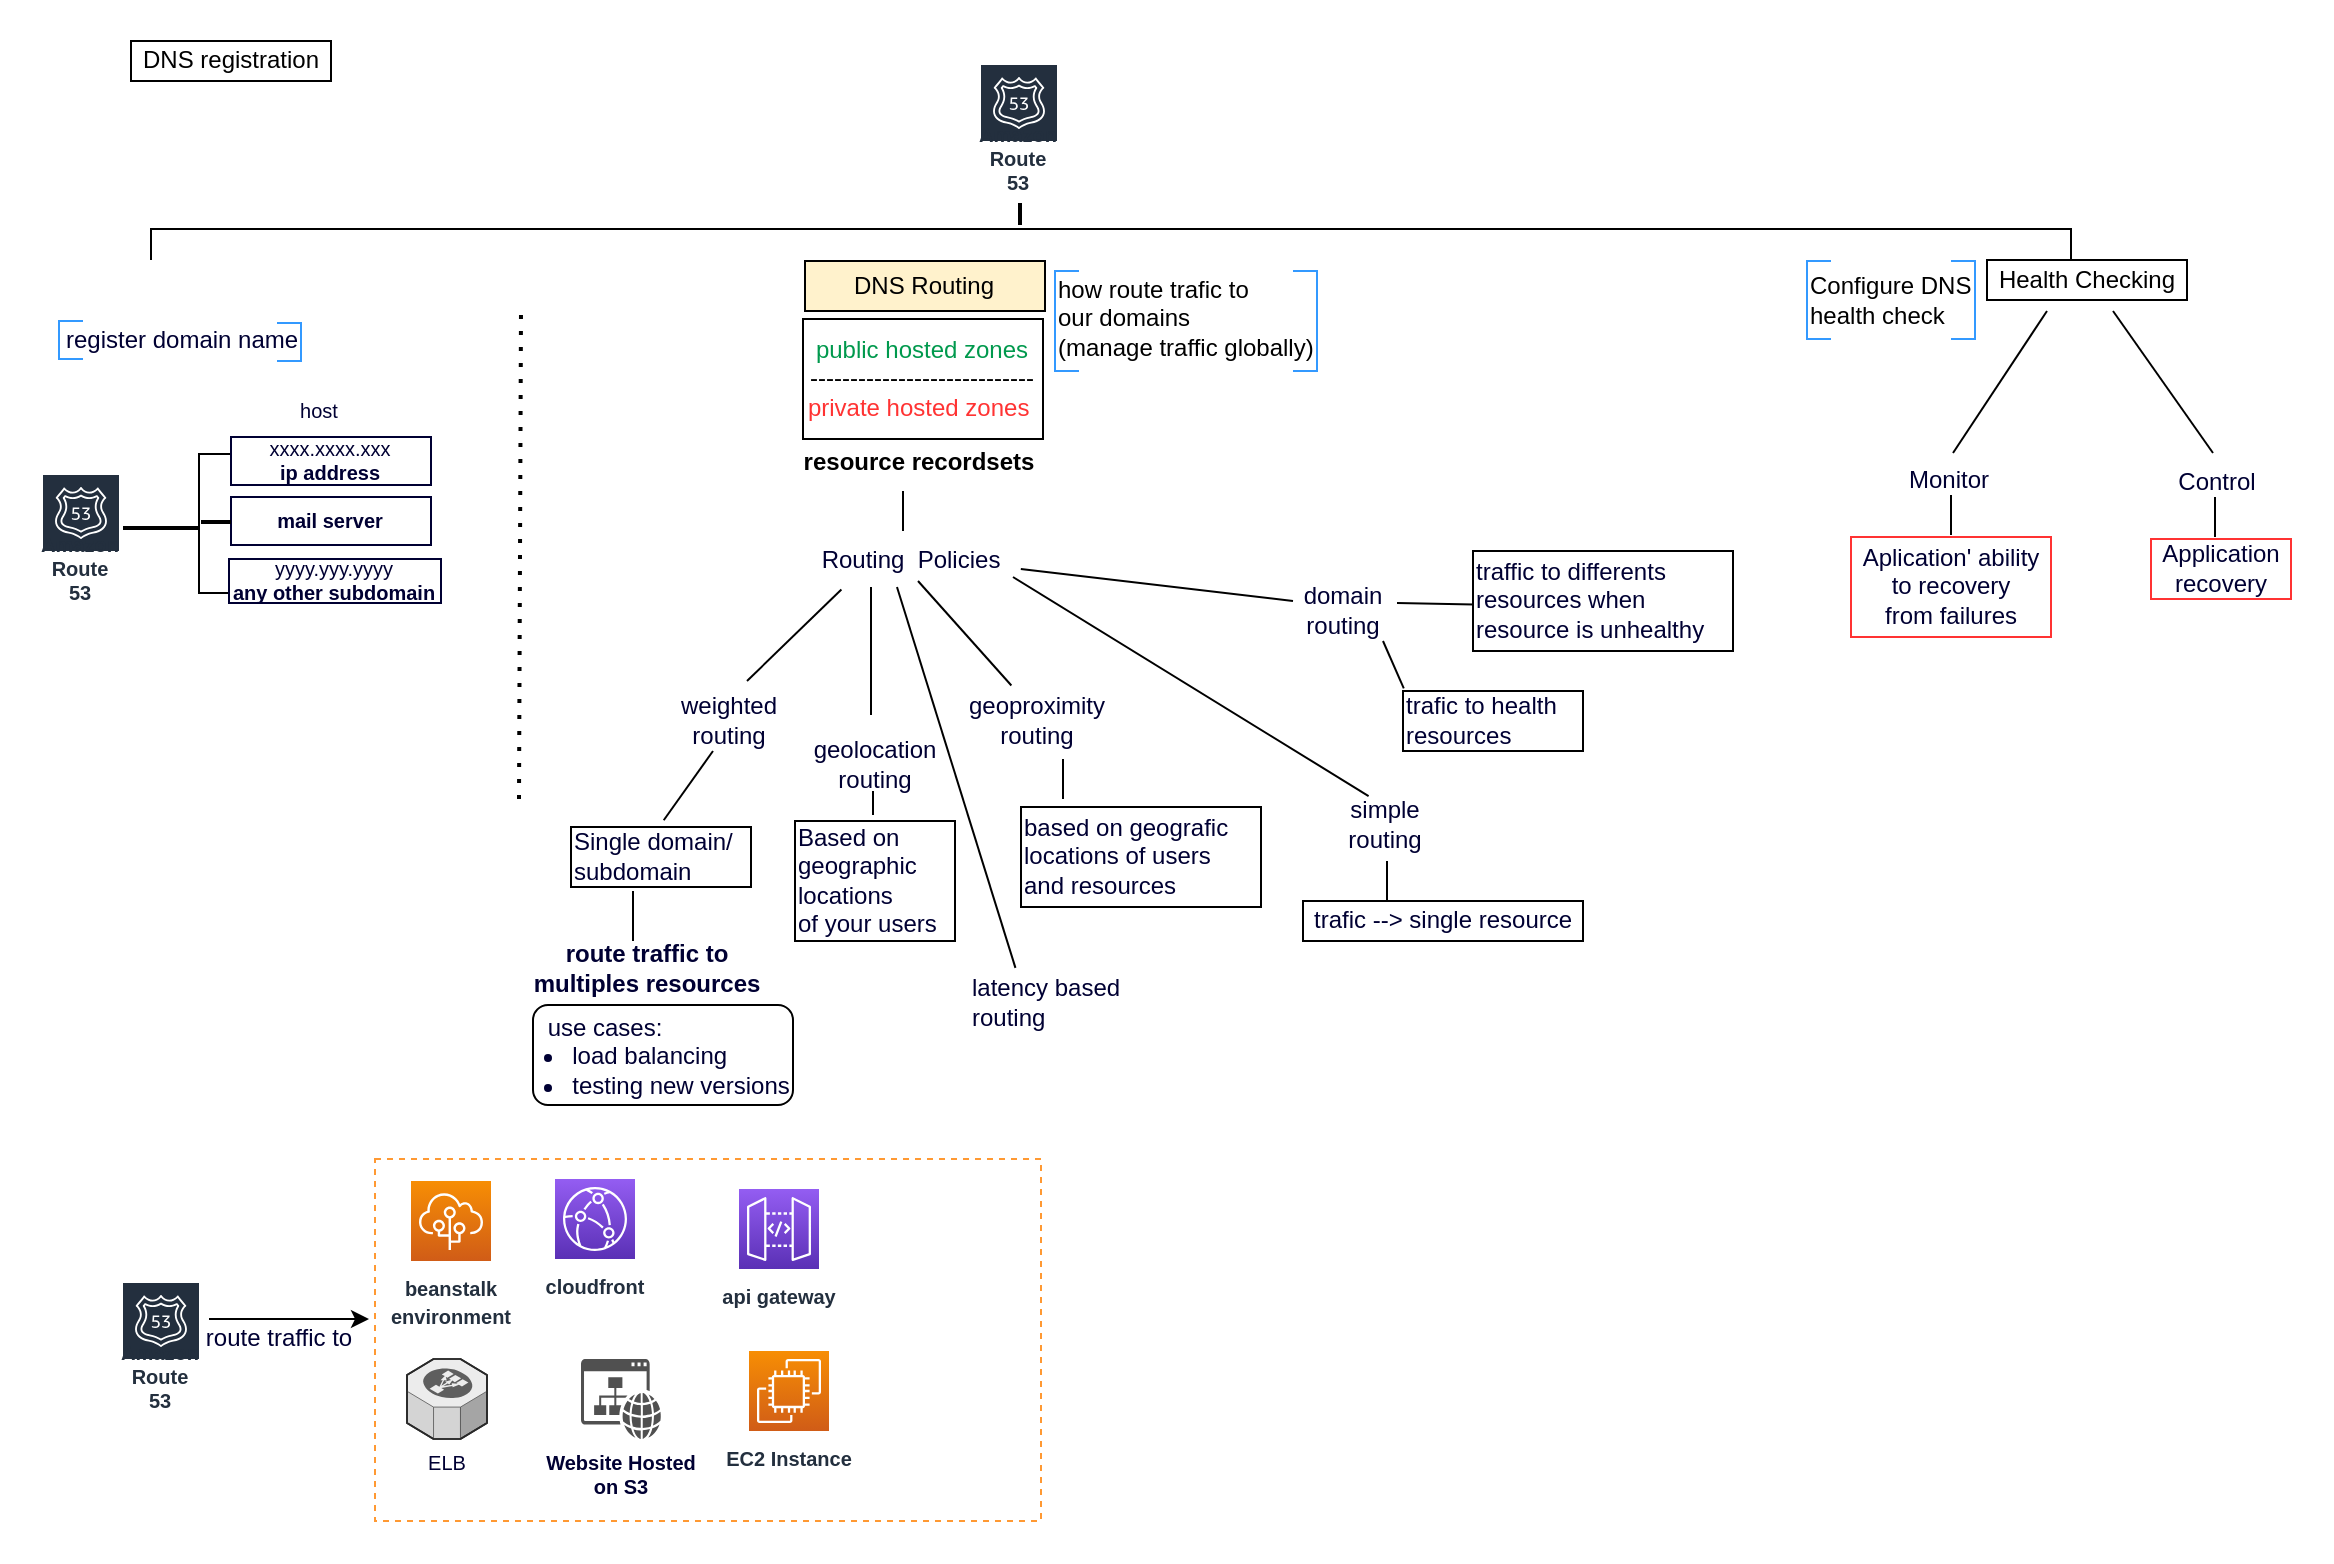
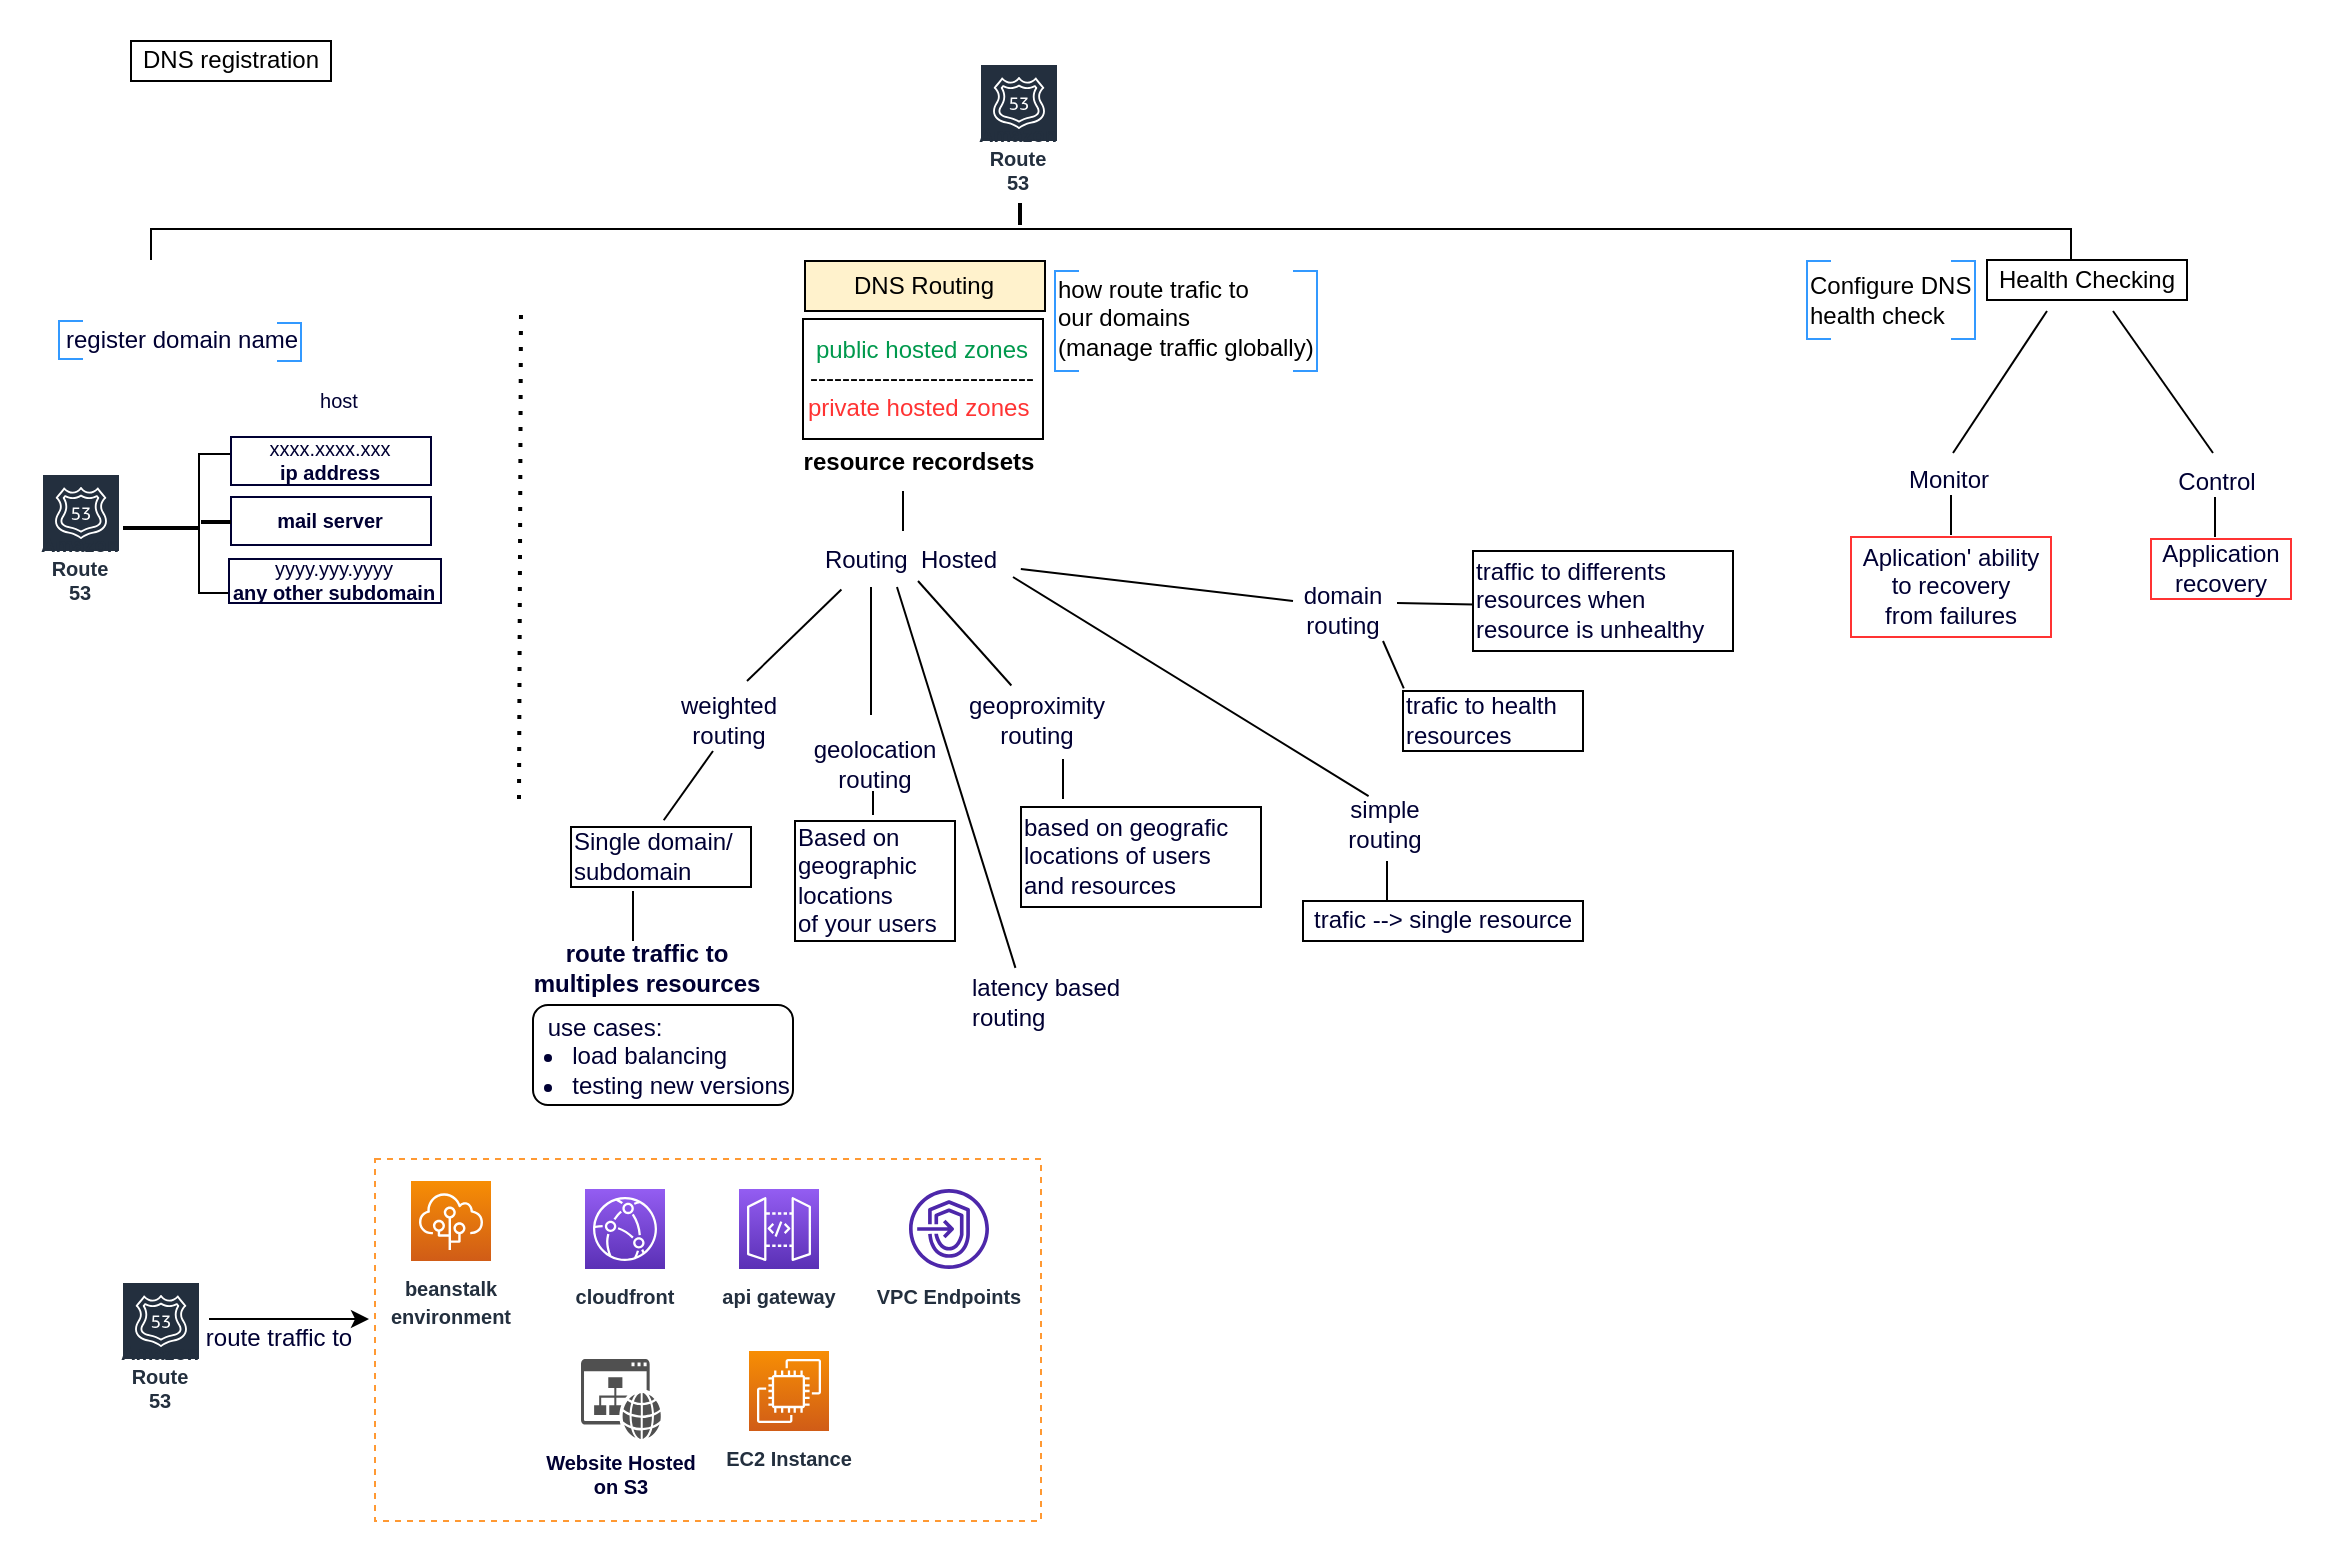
- <mxCell id="76" value="host" style="text;html=1;align=center;verticalAlign=middle;resizable=0;points=[];autosize=1;strokeColor=none;fillColor=none;fontSize=10;fontColor=#000033;" vertex="1" parent="1"><mxGeometry x="144" y="195" width="30" height="20" as="geometry" /></mxCell>
+ <mxCell id="76" value="host" style="text;html=1;align=center;verticalAlign=middle;resizable=0;points=[];autosize=1;strokeColor=none;fillColor=none;fontSize=10;fontColor=#000033;" vertex="1" parent="1"><mxGeometry x="154" y="190" width="30" height="20" as="geometry" /></mxCell>
- <mxCell id="14" value="Routing&amp;nbsp; Policies" style="text;html=1;align=center;verticalAlign=middle;resizable=0;points=[];autosize=1;strokeColor=none;fillColor=none;fontColor=#000033;" vertex="1" parent="1"><mxGeometry x="405" y="270" width="100" height="20" as="geometry" /></mxCell>
+ <mxCell id="14" value="Routing&amp;nbsp; Hosted" style="text;html=1;align=center;verticalAlign=middle;resizable=0;points=[];autosize=1;strokeColor=none;fillColor=none;fontColor=#000033;" vertex="1" parent="1"><mxGeometry x="405" y="270" width="100" height="20" as="geometry" /></mxCell>
- <mxCell id="63" value="&lt;font style=&quot;font-size: 10px;&quot;&gt;&lt;b&gt;cloudfront&lt;/b&gt;&lt;/font&gt;" style="sketch=0;points=[[0,0,0],[0.25,0,0],[0.5,0,0],[0.75,0,0],[1,0,0],[0,1,0],[0.25,1,0],[0.5,1,0],[0.75,1,0],[1,1,0],[0,0.25,0],[0,0.5,0],[0,0.75,0],[1,0.25,0],[1,0.5,0],[1,0.75,0]];outlineConnect=0;fontColor=#232F3E;gradientColor=#945DF2;gradientDirection=north;fillColor=#5A30B5;strokeColor=#ffffff;dashed=0;verticalLabelPosition=bottom;verticalAlign=top;align=center;html=1;fontSize=12;fontStyle=0;aspect=fixed;shape=mxgraph.aws4.resourceIcon;resIcon=mxgraph.aws4.cloudfront;" vertex="1" parent="1"><mxGeometry x="277" y="589" width="40" height="40" as="geometry" /></mxCell>
+ <mxCell id="63" value="&lt;font style=&quot;font-size: 10px;&quot;&gt;&lt;b&gt;cloudfront&lt;/b&gt;&lt;/font&gt;" style="sketch=0;points=[[0,0,0],[0.25,0,0],[0.5,0,0],[0.75,0,0],[1,0,0],[0,1,0],[0.25,1,0],[0.5,1,0],[0.75,1,0],[1,1,0],[0,0.25,0],[0,0.5,0],[0,0.75,0],[1,0.25,0],[1,0.5,0],[1,0.75,0]];outlineConnect=0;fontColor=#232F3E;gradientColor=#945DF2;gradientDirection=north;fillColor=#5A30B5;strokeColor=#ffffff;dashed=0;verticalLabelPosition=bottom;verticalAlign=top;align=center;html=1;fontSize=12;fontStyle=0;aspect=fixed;shape=mxgraph.aws4.resourceIcon;resIcon=mxgraph.aws4.cloudfront;" vertex="1" parent="1"><mxGeometry x="292" y="594" width="40" height="40" as="geometry" /></mxCell>
+ <mxCell id="67" value="&lt;b&gt;&lt;font style=&quot;font-size: 10px;&quot;&gt;VPC Endpoints&lt;/font&gt;&lt;/b&gt;" style="sketch=0;outlineConnect=0;fontColor=#232F3E;gradientColor=none;fillColor=#4D27AA;strokeColor=none;dashed=0;verticalLabelPosition=bottom;verticalAlign=top;align=center;html=1;fontSize=12;fontStyle=0;aspect=fixed;pointerEvents=1;shape=mxgraph.aws4.endpoints;" vertex="1" parent="1"><mxGeometry x="454" y="594" width="40" height="40" as="geometry" /></mxCell>
- <mxCell id="65" value="ELB" style="verticalLabelPosition=bottom;html=1;verticalAlign=top;strokeWidth=1;align=center;outlineConnect=0;dashed=0;outlineConnect=0;shape=mxgraph.aws3d.elasticLoadBalancing;fillColor=#ECECEC;strokeColor=#5E5E5E;aspect=fixed;fontSize=10;fontColor=#000033;" vertex="1" parent="1"><mxGeometry x="203" y="679" width="40" height="40" as="geometry" /></mxCell>
